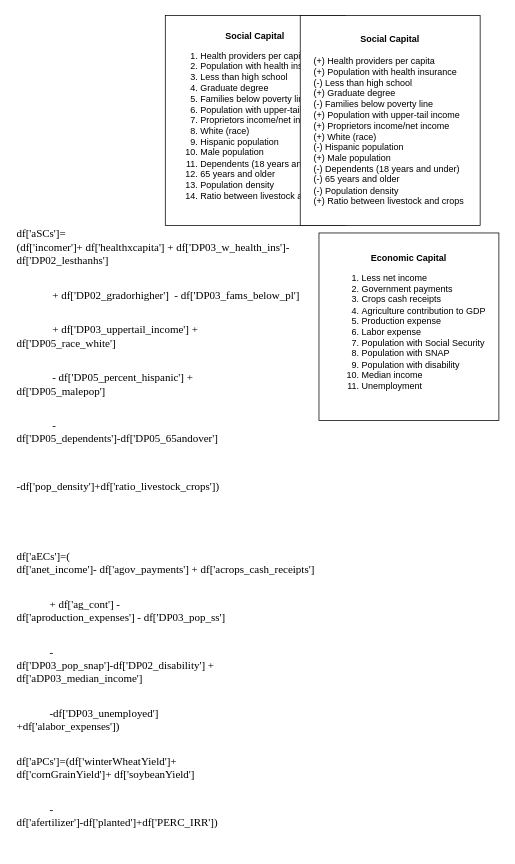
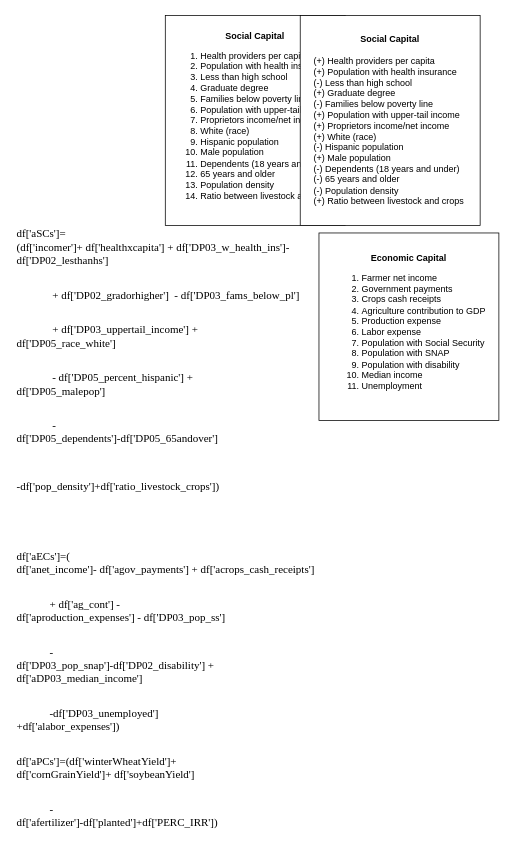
- <mxCell id="5" value="&lt;b&gt;Economic Capital&lt;/b&gt;&lt;br&gt;&lt;ol&gt;&lt;li style=&quot;text-align: left;&quot;&gt;Less net income&lt;/li&gt;&lt;li style=&quot;text-align: left;&quot;&gt;&lt;span style=&quot;background-color: initial;&quot;&gt;Government payments&lt;/span&gt;&lt;/li&gt;&lt;li style=&quot;text-align: left;&quot;&gt;&lt;span style=&quot;background-color: initial;&quot;&gt;Crops cash receipts&lt;/span&gt;&lt;/li&gt;&lt;li style=&quot;text-align: left;&quot;&gt;&lt;span style=&quot;background-color: initial;&quot;&gt;Agriculture contribution to GDP&lt;/span&gt;&lt;/li&gt;&lt;li style=&quot;text-align: left;&quot;&gt;&lt;span style=&quot;background-color: initial;&quot;&gt;Production expense&lt;/span&gt;&lt;/li&gt;&lt;li style=&quot;text-align: left;&quot;&gt;&lt;span style=&quot;background-color: initial;&quot;&gt;Labor expense&lt;/span&gt;&lt;/li&gt;&lt;li style=&quot;text-align: left;&quot;&gt;&lt;span style=&quot;background-color: initial;&quot;&gt;Population with Social Security&lt;/span&gt;&lt;/li&gt;&lt;li style=&quot;text-align: left;&quot;&gt;&lt;span style=&quot;background-color: initial;&quot;&gt;Population with SNAP&lt;/span&gt;&lt;/li&gt;&lt;li style=&quot;text-align: left;&quot;&gt;&lt;span style=&quot;background-color: initial;&quot;&gt;Population with disability&lt;/span&gt;&lt;/li&gt;&lt;li style=&quot;text-align: left;&quot;&gt;&lt;span style=&quot;background-color: initial;&quot;&gt;Median income&lt;/span&gt;&lt;br&gt;&lt;/li&gt;&lt;li style=&quot;text-align: left;&quot;&gt;Unemployment&lt;/li&gt;&lt;/ol&gt;" style="whiteSpace=wrap;html=1;" vertex="1" parent="1"><mxGeometry x="425" y="310" width="240" height="250" as="geometry" /></mxCell>
+ <mxCell id="5" value="&lt;b&gt;Economic Capital&lt;/b&gt;&lt;br&gt;&lt;ol&gt;&lt;li style=&quot;text-align: left;&quot;&gt;Farmer net income&lt;/li&gt;&lt;li style=&quot;text-align: left;&quot;&gt;&lt;span style=&quot;background-color: initial;&quot;&gt;Government payments&lt;/span&gt;&lt;/li&gt;&lt;li style=&quot;text-align: left;&quot;&gt;&lt;span style=&quot;background-color: initial;&quot;&gt;Crops cash receipts&lt;/span&gt;&lt;/li&gt;&lt;li style=&quot;text-align: left;&quot;&gt;&lt;span style=&quot;background-color: initial;&quot;&gt;Agriculture contribution to GDP&lt;/span&gt;&lt;/li&gt;&lt;li style=&quot;text-align: left;&quot;&gt;&lt;span style=&quot;background-color: initial;&quot;&gt;Production expense&lt;/span&gt;&lt;/li&gt;&lt;li style=&quot;text-align: left;&quot;&gt;&lt;span style=&quot;background-color: initial;&quot;&gt;Labor expense&lt;/span&gt;&lt;/li&gt;&lt;li style=&quot;text-align: left;&quot;&gt;&lt;span style=&quot;background-color: initial;&quot;&gt;Population with Social Security&lt;/span&gt;&lt;/li&gt;&lt;li style=&quot;text-align: left;&quot;&gt;&lt;span style=&quot;background-color: initial;&quot;&gt;Population with SNAP&lt;/span&gt;&lt;/li&gt;&lt;li style=&quot;text-align: left;&quot;&gt;&lt;span style=&quot;background-color: initial;&quot;&gt;Population with disability&lt;/span&gt;&lt;/li&gt;&lt;li style=&quot;text-align: left;&quot;&gt;&lt;span style=&quot;background-color: initial;&quot;&gt;Median income&lt;/span&gt;&lt;br&gt;&lt;/li&gt;&lt;li style=&quot;text-align: left;&quot;&gt;Unemployment&lt;/li&gt;&lt;/ol&gt;" style="whiteSpace=wrap;html=1;" vertex="1" parent="1"><mxGeometry x="425" y="310" width="240" height="250" as="geometry" /></mxCell>
